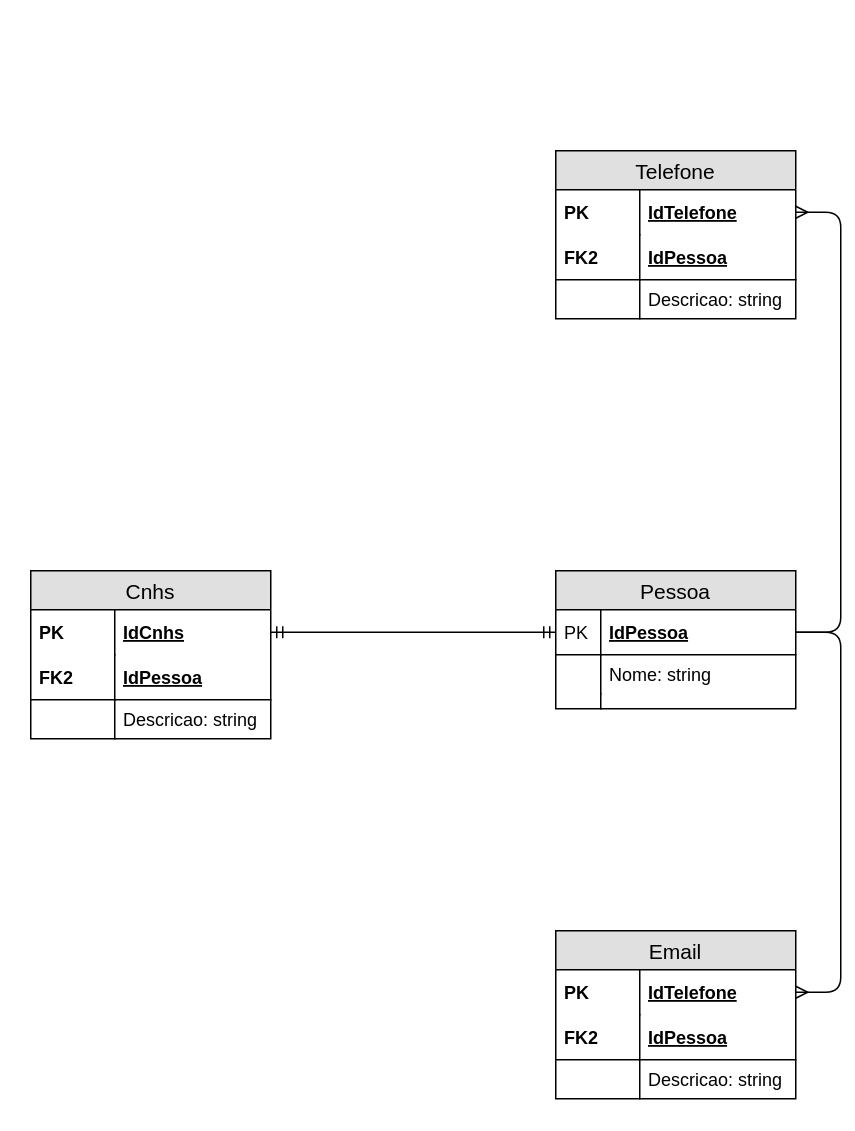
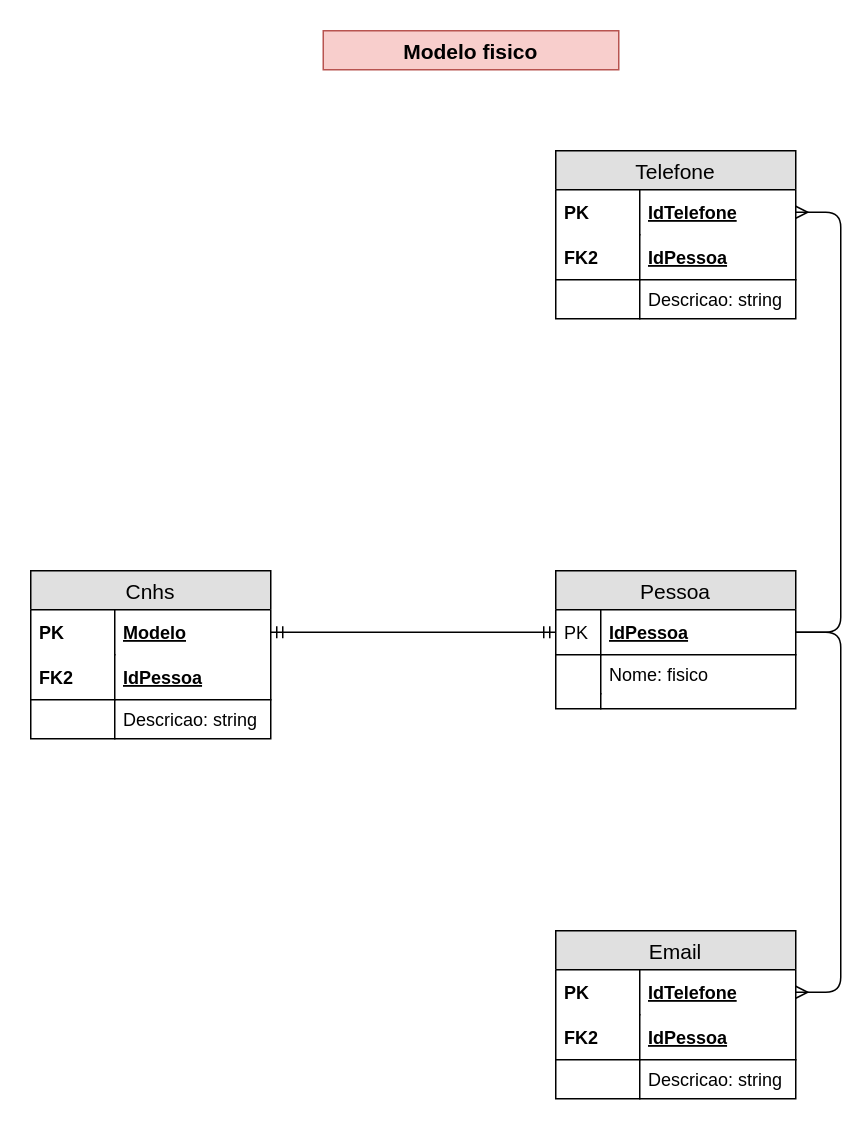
+ <mxCell id="33" value="Modelo fisico" style="text;align=center;verticalAlign=middle;spacingLeft=4;spacingRight=4;fillColor=#f8cecc;rotatable=0;points=[[0,0.5],[1,0.5]];portConstraint=eastwest;fontSize=14;fontStyle=1;strokeColor=#b85450;" vertex="1" parent="1"><mxGeometry x="215" width="197" height="26" as="geometry" y="20" /></mxCell>
- <mxCell id="24" value="IdCnhs" style="shape=partialRectangle;top=0;left=0;right=0;bottom=0;align=left;verticalAlign=middle;fillColor=none;spacingLeft=60;spacingRight=4;overflow=hidden;rotatable=0;points=[[0,0.5],[1,0.5]];portConstraint=eastwest;dropTarget=0;fontStyle=5;fontSize=12;" vertex="1" parent="23"><mxGeometry y="26" width="160" height="30" as="geometry" /></mxCell>
+ <mxCell id="24" value="Modelo" style="shape=partialRectangle;top=0;left=0;right=0;bottom=0;align=left;verticalAlign=middle;fillColor=none;spacingLeft=60;spacingRight=4;overflow=hidden;rotatable=0;points=[[0,0.5],[1,0.5]];portConstraint=eastwest;dropTarget=0;fontStyle=5;fontSize=12;" vertex="1" parent="23"><mxGeometry y="26" width="160" height="30" as="geometry" /></mxCell>
- <mxCell id="5" value="Nome: string" style="shape=partialRectangle;top=0;left=0;right=0;bottom=0;align=left;verticalAlign=top;fillColor=none;spacingLeft=34;spacingRight=4;overflow=hidden;rotatable=0;points=[[0,0.5],[1,0.5]];portConstraint=eastwest;dropTarget=0;fontSize=12;" vertex="1" parent="2"><mxGeometry y="56" width="160" height="26" as="geometry" /></mxCell>
+ <mxCell id="5" value="Nome: fisico" style="shape=partialRectangle;top=0;left=0;right=0;bottom=0;align=left;verticalAlign=top;fillColor=none;spacingLeft=34;spacingRight=4;overflow=hidden;rotatable=0;points=[[0,0.5],[1,0.5]];portConstraint=eastwest;dropTarget=0;fontSize=12;" vertex="1" parent="2"><mxGeometry y="56" width="160" height="26" as="geometry" /></mxCell>
